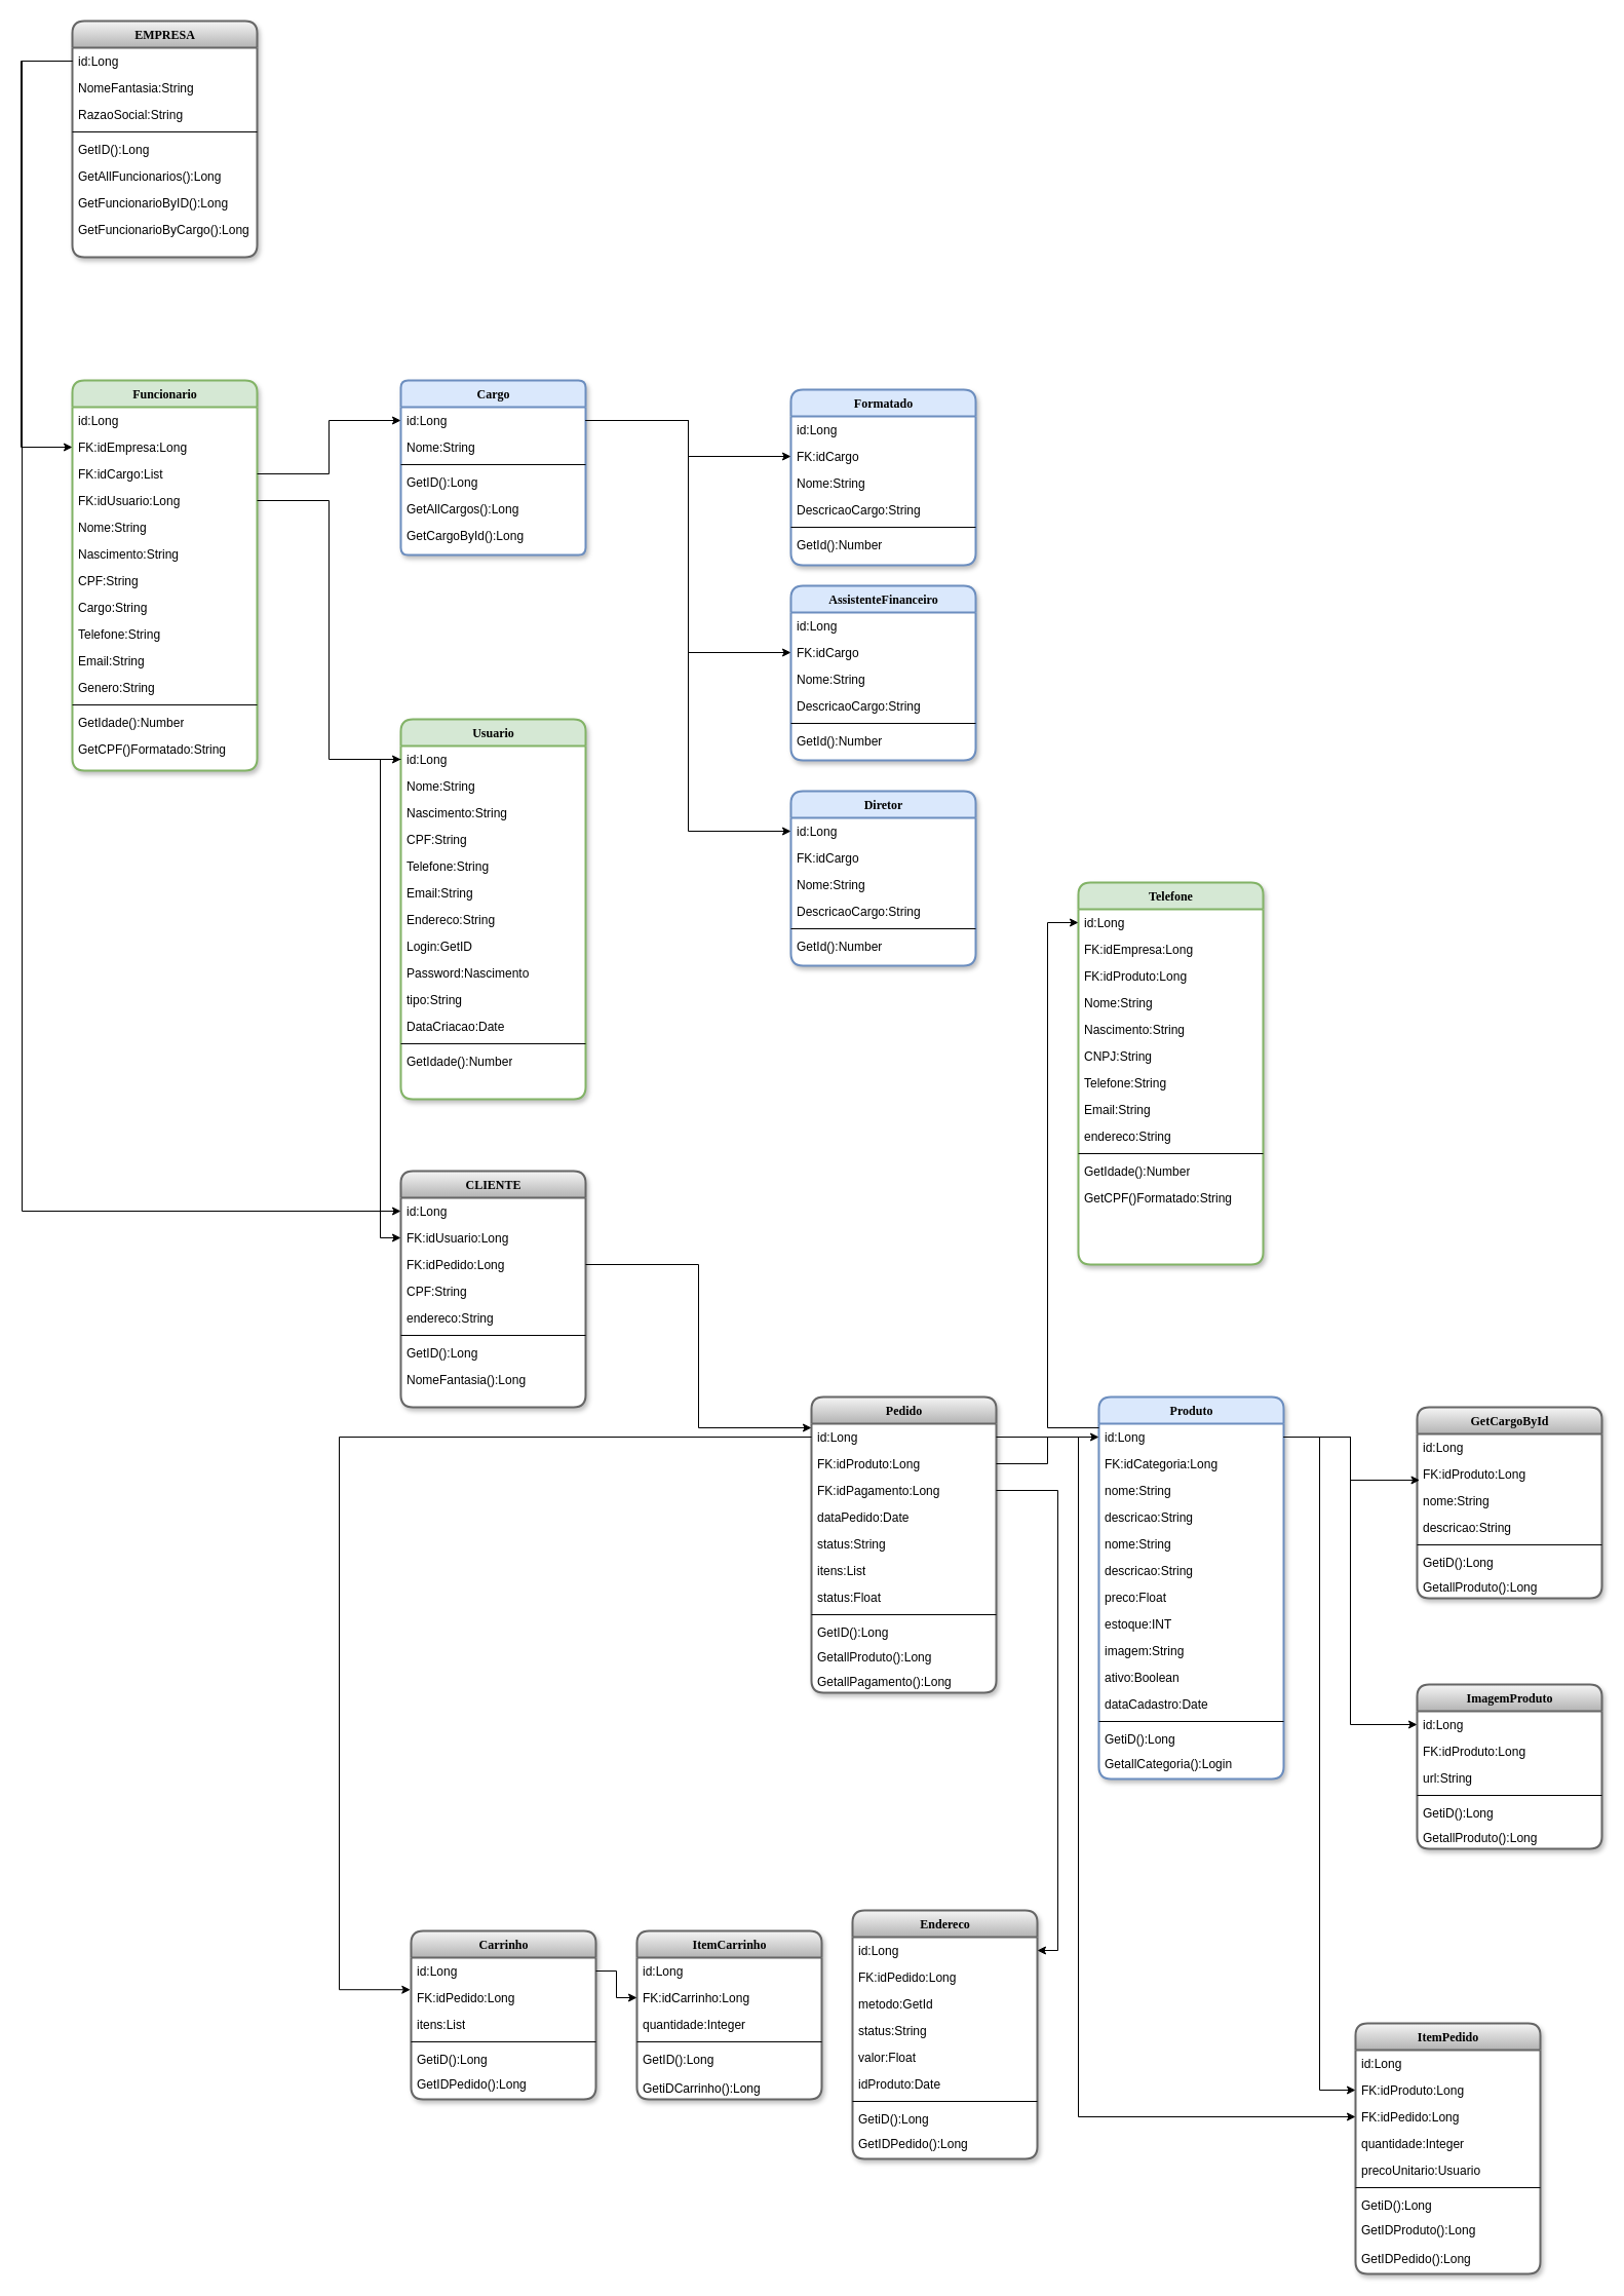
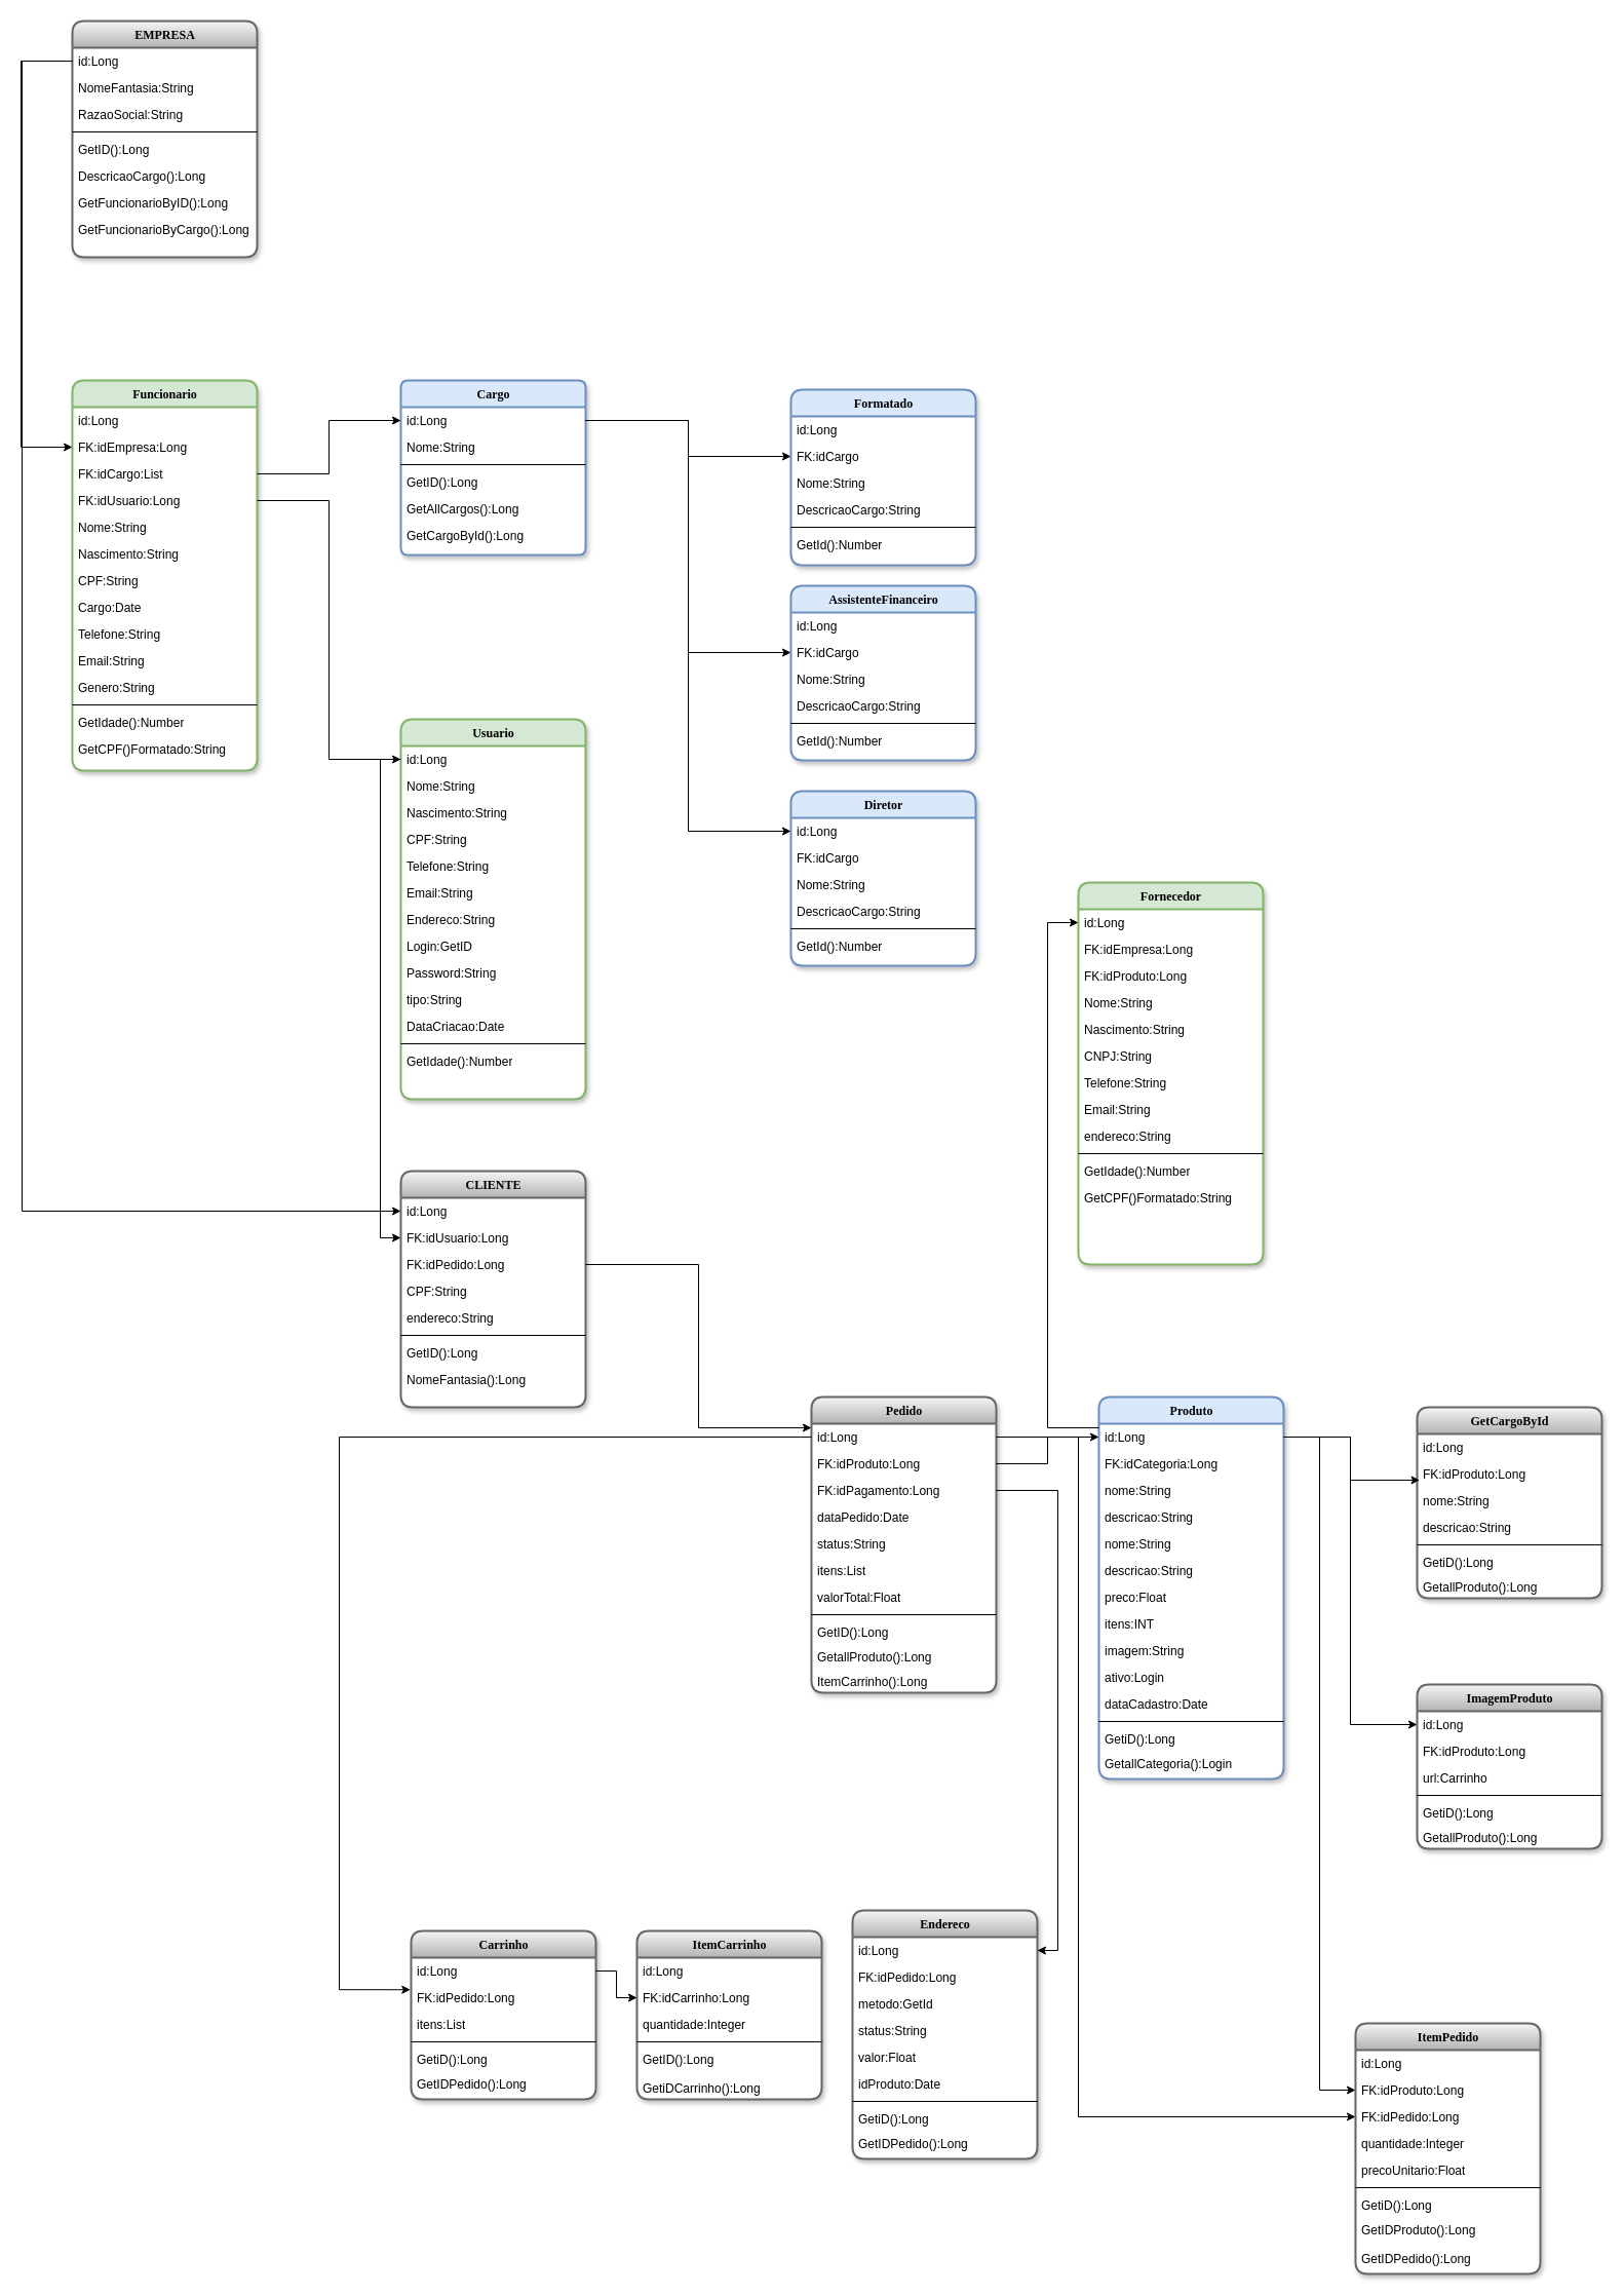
- <mxCell id="8" value="GetAllFuncionarios():Long" style="text;html=1;strokeColor=none;fillColor=none;align=left;verticalAlign=top;spacingLeft=4;spacingRight=4;whiteSpace=wrap;overflow=hidden;rotatable=0;points=[[0,0.5],[1,0.5]];portConstraint=eastwest;" parent="2" vertex="1"><mxGeometry y="138" width="180" height="26" as="geometry" /></mxCell>
+ <mxCell id="8" value="DescricaoCargo():Long" style="text;html=1;strokeColor=none;fillColor=none;align=left;verticalAlign=top;spacingLeft=4;spacingRight=4;whiteSpace=wrap;overflow=hidden;rotatable=0;points=[[0,0.5],[1,0.5]];portConstraint=eastwest;" parent="2" vertex="1"><mxGeometry y="138" width="180" height="26" as="geometry" /></mxCell>
- <mxCell id="19" value="Cargo:String" style="text;html=1;strokeColor=none;fillColor=none;align=left;verticalAlign=top;spacingLeft=4;spacingRight=4;whiteSpace=wrap;overflow=hidden;rotatable=0;points=[[0,0.5],[1,0.5]];portConstraint=eastwest;" parent="11" vertex="1"><mxGeometry y="208" width="180" height="26" as="geometry" /></mxCell>
+ <mxCell id="19" value="Cargo:Date" style="text;html=1;strokeColor=none;fillColor=none;align=left;verticalAlign=top;spacingLeft=4;spacingRight=4;whiteSpace=wrap;overflow=hidden;rotatable=0;points=[[0,0.5],[1,0.5]];portConstraint=eastwest;" parent="11" vertex="1"><mxGeometry y="208" width="180" height="26" as="geometry" /></mxCell>
- <mxCell id="162" value="Telefone" style="swimlane;html=1;fontStyle=1;align=center;verticalAlign=top;childLayout=stackLayout;horizontal=1;startSize=26;horizontalStack=0;resizeParent=1;resizeLast=0;collapsible=1;marginBottom=0;swimlaneFillColor=#ffffff;rounded=1;shadow=1;comic=0;labelBackgroundColor=none;strokeWidth=2;fillColor=#d5e8d4;fontFamily=Verdana;fontSize=12;strokeColor=#82b366;" parent="1" vertex="1"><mxGeometry x="1050" y="859" width="180" height="372" as="geometry" /></mxCell>
+ <mxCell id="162" value="Fornecedor" style="swimlane;html=1;fontStyle=1;align=center;verticalAlign=top;childLayout=stackLayout;horizontal=1;startSize=26;horizontalStack=0;resizeParent=1;resizeLast=0;collapsible=1;marginBottom=0;swimlaneFillColor=#ffffff;rounded=1;shadow=1;comic=0;labelBackgroundColor=none;strokeWidth=2;fillColor=#d5e8d4;fontFamily=Verdana;fontSize=12;strokeColor=#82b366;" parent="1" vertex="1"><mxGeometry x="1050" y="859" width="180" height="372" as="geometry" /></mxCell>
- <mxCell id="49" value="Password:Nascimento" style="text;html=1;strokeColor=none;fillColor=none;align=left;verticalAlign=top;spacingLeft=4;spacingRight=4;whiteSpace=wrap;overflow=hidden;rotatable=0;points=[[0,0.5],[1,0.5]];portConstraint=eastwest;" parent="40" vertex="1"><mxGeometry y="234" width="180" height="26" as="geometry" /></mxCell>
+ <mxCell id="49" value="Password:String" style="text;html=1;strokeColor=none;fillColor=none;align=left;verticalAlign=top;spacingLeft=4;spacingRight=4;whiteSpace=wrap;overflow=hidden;rotatable=0;points=[[0,0.5],[1,0.5]];portConstraint=eastwest;" parent="40" vertex="1"><mxGeometry y="234" width="180" height="26" as="geometry" /></mxCell>
- <mxCell id="105" value="status:Float" style="text;html=1;strokeColor=none;fillColor=none;align=left;verticalAlign=top;spacingLeft=4;spacingRight=4;whiteSpace=wrap;overflow=hidden;rotatable=0;points=[[0,0.5],[1,0.5]];portConstraint=eastwest;" parent="98" vertex="1"><mxGeometry y="182" width="180" height="26" as="geometry" /></mxCell>
+ <mxCell id="105" value="valorTotal:Float" style="text;html=1;strokeColor=none;fillColor=none;align=left;verticalAlign=top;spacingLeft=4;spacingRight=4;whiteSpace=wrap;overflow=hidden;rotatable=0;points=[[0,0.5],[1,0.5]];portConstraint=eastwest;" parent="98" vertex="1"><mxGeometry y="182" width="180" height="26" as="geometry" /></mxCell>
- <mxCell id="62" value="estoque:INT" style="text;html=1;strokeColor=none;fillColor=none;align=left;verticalAlign=top;spacingLeft=4;spacingRight=4;whiteSpace=wrap;overflow=hidden;rotatable=0;points=[[0,0.5],[1,0.5]];portConstraint=eastwest;" parent="54" vertex="1"><mxGeometry y="208" width="180" height="26" as="geometry" /></mxCell>
+ <mxCell id="62" value="itens:INT" style="text;html=1;strokeColor=none;fillColor=none;align=left;verticalAlign=top;spacingLeft=4;spacingRight=4;whiteSpace=wrap;overflow=hidden;rotatable=0;points=[[0,0.5],[1,0.5]];portConstraint=eastwest;" parent="54" vertex="1"><mxGeometry y="208" width="180" height="26" as="geometry" /></mxCell>
- <mxCell id="64" value="ativo:Boolean" style="text;html=1;strokeColor=none;fillColor=none;align=left;verticalAlign=top;spacingLeft=4;spacingRight=4;whiteSpace=wrap;overflow=hidden;rotatable=0;points=[[0,0.5],[1,0.5]];portConstraint=eastwest;" parent="54" vertex="1"><mxGeometry y="260" width="180" height="26" as="geometry" /></mxCell>
+ <mxCell id="64" value="ativo:Login" style="text;html=1;strokeColor=none;fillColor=none;align=left;verticalAlign=top;spacingLeft=4;spacingRight=4;whiteSpace=wrap;overflow=hidden;rotatable=0;points=[[0,0.5],[1,0.5]];portConstraint=eastwest;" parent="54" vertex="1"><mxGeometry y="260" width="180" height="26" as="geometry" /></mxCell>
- <mxCell id="109" value="GetallPagamento():Long" style="text;html=1;strokeColor=none;fillColor=none;align=left;verticalAlign=top;spacingLeft=4;spacingRight=4;whiteSpace=wrap;overflow=hidden;rotatable=0;points=[[0,0.5],[1,0.5]];portConstraint=eastwest;" vertex="1" parent="98"><mxGeometry y="264" width="180" height="24" as="geometry" /></mxCell>
+ <mxCell id="109" value="ItemCarrinho():Long" style="text;html=1;strokeColor=none;fillColor=none;align=left;verticalAlign=top;spacingLeft=4;spacingRight=4;whiteSpace=wrap;overflow=hidden;rotatable=0;points=[[0,0.5],[1,0.5]];portConstraint=eastwest;" vertex="1" parent="98"><mxGeometry y="264" width="180" height="24" as="geometry" /></mxCell>
- <mxCell id="80" value="url:String" style="text;html=1;strokeColor=none;fillColor=none;align=left;verticalAlign=top;spacingLeft=4;spacingRight=4;whiteSpace=wrap;overflow=hidden;rotatable=0;points=[[0,0.5],[1,0.5]];portConstraint=eastwest;" parent="77" vertex="1"><mxGeometry y="78" width="180" height="26" as="geometry" /></mxCell>
+ <mxCell id="80" value="url:Carrinho" style="text;html=1;strokeColor=none;fillColor=none;align=left;verticalAlign=top;spacingLeft=4;spacingRight=4;whiteSpace=wrap;overflow=hidden;rotatable=0;points=[[0,0.5],[1,0.5]];portConstraint=eastwest;" parent="77" vertex="1"><mxGeometry y="78" width="180" height="26" as="geometry" /></mxCell>
- <mxCell id="115" value="precoUnitario:Usuario" style="text;html=1;strokeColor=none;fillColor=none;align=left;verticalAlign=top;spacingLeft=4;spacingRight=4;whiteSpace=wrap;overflow=hidden;rotatable=0;points=[[0,0.5],[1,0.5]];portConstraint=eastwest;" parent="110" vertex="1"><mxGeometry y="130" width="180" height="26" as="geometry" /></mxCell>
+ <mxCell id="115" value="precoUnitario:Float" style="text;html=1;strokeColor=none;fillColor=none;align=left;verticalAlign=top;spacingLeft=4;spacingRight=4;whiteSpace=wrap;overflow=hidden;rotatable=0;points=[[0,0.5],[1,0.5]];portConstraint=eastwest;" parent="110" vertex="1"><mxGeometry y="130" width="180" height="26" as="geometry" /></mxCell>
